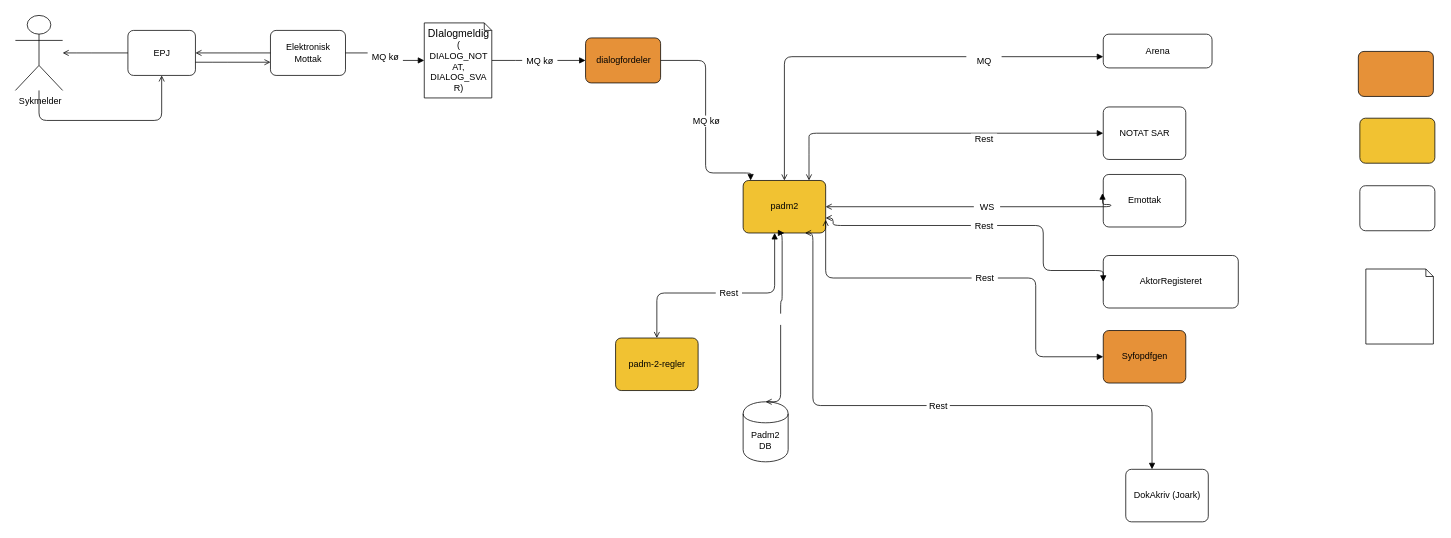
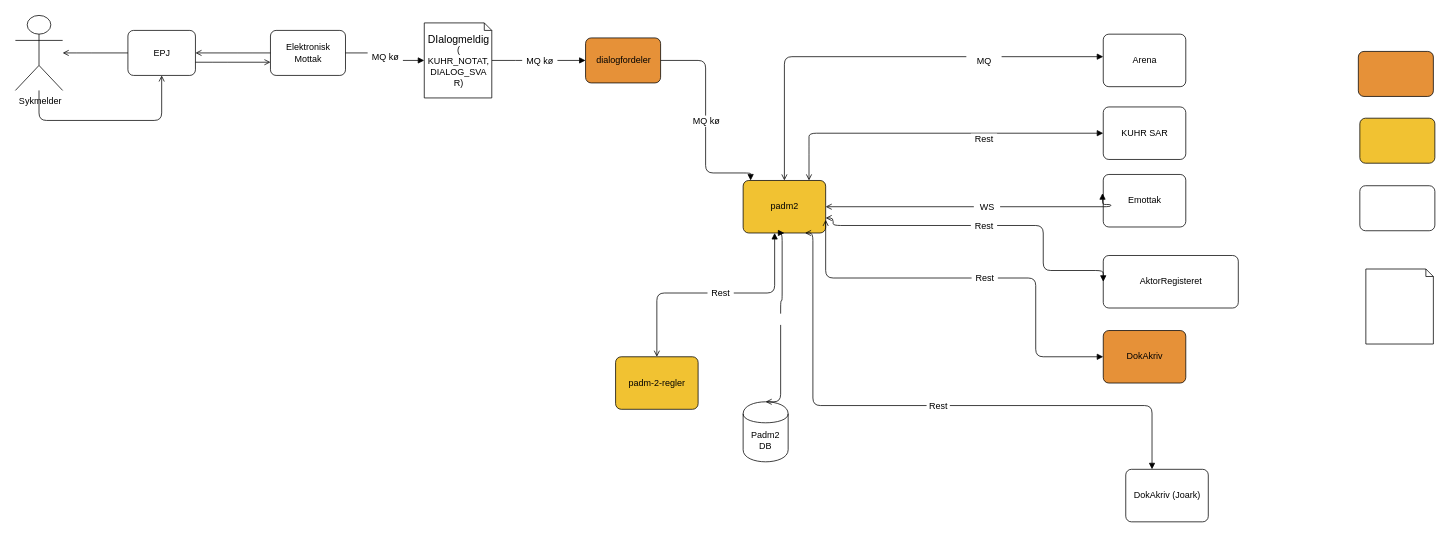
- <mxCell id="2" value="&lt;div style='width: 103.333px;height:auto;word-break: break-word;'&gt;&lt;div align=&quot;center&quot;&gt;&lt;span style=&quot;text-decoration:none;font-family:Arial;font-size:12px; line-height: 0;&quot;&gt;&lt;span style=&quot;text-decoration:none; line-height: normal;&quot;&gt;Arena&lt;/span&gt;&lt;/span&gt;&lt;/div&gt;&lt;/div&gt;" style="shape=ext;rounded=1;arcSize=15;absoluteArcSize=1;shadow=0;strokeWidth=1;fillColor=#ffffff;strokeColor=#000000;opacity=100.0;html=1;nl2Br=0;verticalAlign=middle;align=center;spacingLeft=1.833;spacingRight=0;whiteSpace=wrap;gliffyId=37;" parent="1" vertex="1"><mxGeometry x="1470" y="45" width="145" height="45" as="geometry" /></mxCell>
+ <mxCell id="2" value="&lt;div style='width: 103.333px;height:auto;word-break: break-word;'&gt;&lt;div align=&quot;center&quot;&gt;&lt;span style=&quot;text-decoration:none;font-family:Arial;font-size:12px; line-height: 0;&quot;&gt;&lt;span style=&quot;text-decoration:none; line-height: normal;&quot;&gt;Arena&lt;/span&gt;&lt;/span&gt;&lt;/div&gt;&lt;/div&gt;" style="shape=ext;rounded=1;arcSize=15;absoluteArcSize=1;shadow=0;strokeWidth=1;fillColor=#ffffff;strokeColor=#000000;opacity=100.0;html=1;nl2Br=0;verticalAlign=middle;align=center;spacingLeft=1.833;spacingRight=0;whiteSpace=wrap;gliffyId=37;" parent="1" vertex="1"><mxGeometry x="1470" y="45" width="110" height="70" as="geometry" /></mxCell>
- <mxCell id="26" value="&lt;div style='width: 83.0px;height:auto;word-break: break-word;'&gt;&lt;div align=&quot;center&quot;&gt;&lt;span style=&quot;text-decoration:none;font-family:Arial;font-size:12px; line-height: 0;&quot;&gt;&lt;span style=&quot;text-decoration:none; line-height: 0;&quot;&gt;&lt;span style=&quot;font-size:14px; line-height: normal;&quot;&gt;DIalogmeldig&lt;/span&gt;(&lt;/span&gt;&lt;/span&gt;&lt;/div&gt;&lt;div align=&quot;center&quot;&gt;&lt;span style=&quot;text-decoration:none;font-family:Arial;font-size:12px; line-height: 0;&quot;&gt;&lt;span style=&quot;text-decoration:none; line-height: normal;&quot;&gt;DIALOG_NOTAT, DIALOG_SVAR)&lt;/span&gt;&lt;/span&gt;&lt;/div&gt;&lt;/div&gt;" style="shape=note;size=10;shadow=0;strokeWidth=1;fillColor=#FFFFFF;strokeColor=#000000;opacity=100.0;html=1;nl2Br=0;verticalAlign=middle;align=center;spacingLeft=8.0;spacingRight=6;whiteSpace=wrap;gliffyId=60;" parent="1" vertex="1"><mxGeometry x="565" y="30" width="90" height="100" as="geometry" /></mxCell>
+ <mxCell id="26" value="&lt;div style='width: 83.0px;height:auto;word-break: break-word;'&gt;&lt;div align=&quot;center&quot;&gt;&lt;span style=&quot;text-decoration:none;font-family:Arial;font-size:12px; line-height: 0;&quot;&gt;&lt;span style=&quot;text-decoration:none; line-height: 0;&quot;&gt;&lt;span style=&quot;font-size:14px; line-height: normal;&quot;&gt;DIalogmeldig&lt;/span&gt;(&lt;/span&gt;&lt;/span&gt;&lt;/div&gt;&lt;div align=&quot;center&quot;&gt;&lt;span style=&quot;text-decoration:none;font-family:Arial;font-size:12px; line-height: 0;&quot;&gt;&lt;span style=&quot;text-decoration:none; line-height: normal;&quot;&gt;KUHR_NOTAT, DIALOG_SVAR)&lt;/span&gt;&lt;/span&gt;&lt;/div&gt;&lt;/div&gt;" style="shape=note;size=10;shadow=0;strokeWidth=1;fillColor=#FFFFFF;strokeColor=#000000;opacity=100.0;html=1;nl2Br=0;verticalAlign=middle;align=center;spacingLeft=8.0;spacingRight=6;whiteSpace=wrap;gliffyId=60;" parent="1" vertex="1"><mxGeometry x="565" y="30" width="90" height="100" as="geometry" /></mxCell>
- <mxCell id="10" value="&lt;div style='width: 103.333px;height:auto;word-break: break-word;'&gt;&lt;div align=&quot;center&quot;&gt;&lt;span style=&quot;text-decoration:none;font-family:Arial;font-size:12px; line-height: 0;&quot;&gt;&lt;span style=&quot;text-decoration:none; line-height: normal;&quot;&gt;NOTAT SAR&lt;/span&gt;&lt;/span&gt;&lt;/div&gt;&lt;/div&gt;" style="shape=ext;rounded=1;arcSize=15;absoluteArcSize=1;shadow=0;strokeWidth=1;fillColor=#ffffff;strokeColor=#000000;opacity=100.0;html=1;nl2Br=0;verticalAlign=middle;align=center;spacingLeft=1.833;spacingRight=0;whiteSpace=wrap;gliffyId=19;" parent="1" vertex="1"><mxGeometry x="1470" y="142" width="110" height="70" as="geometry" /></mxCell>
+ <mxCell id="10" value="&lt;div style='width: 103.333px;height:auto;word-break: break-word;'&gt;&lt;div align=&quot;center&quot;&gt;&lt;span style=&quot;text-decoration:none;font-family:Arial;font-size:12px; line-height: 0;&quot;&gt;&lt;span style=&quot;text-decoration:none; line-height: normal;&quot;&gt;KUHR SAR&lt;/span&gt;&lt;/span&gt;&lt;/div&gt;&lt;/div&gt;" style="shape=ext;rounded=1;arcSize=15;absoluteArcSize=1;shadow=0;strokeWidth=1;fillColor=#ffffff;strokeColor=#000000;opacity=100.0;html=1;nl2Br=0;verticalAlign=middle;align=center;spacingLeft=1.833;spacingRight=0;whiteSpace=wrap;gliffyId=19;" parent="1" vertex="1"><mxGeometry x="1470" y="142" width="110" height="70" as="geometry" /></mxCell>
- <mxCell id="36" value="&lt;div style=&quot;width: 103.333px ; height: auto ; word-break: break-word&quot;&gt;&lt;div align=&quot;center&quot;&gt;&lt;span style=&quot;text-decoration: none ; font-family: &amp;#34;arial&amp;#34; ; font-size: 12px ; line-height: 0&quot;&gt;&lt;span style=&quot;text-decoration: none ; line-height: normal&quot;&gt;Syfopdfgen&lt;/span&gt;&lt;/span&gt;&lt;/div&gt;&lt;/div&gt;" style="shape=ext;rounded=1;arcSize=15;absoluteArcSize=1;shadow=0;strokeWidth=1;fillColor=#E69138;strokeColor=#000000;opacity=100.0;html=1;nl2Br=0;verticalAlign=middle;align=center;spacingLeft=1.833;spacingRight=0;whiteSpace=wrap;gliffyId=107;" vertex="1" parent="1"><mxGeometry x="1470" y="440" width="110" height="70" as="geometry" /></mxCell>
+ <mxCell id="36" value="&lt;div style=&quot;width: 103.333px ; height: auto ; word-break: break-word&quot;&gt;&lt;div align=&quot;center&quot;&gt;&lt;span style=&quot;text-decoration: none ; font-family: &amp;#34;arial&amp;#34; ; font-size: 12px ; line-height: 0&quot;&gt;&lt;span style=&quot;text-decoration: none ; line-height: normal&quot;&gt;DokAkriv&lt;/span&gt;&lt;/span&gt;&lt;/div&gt;&lt;/div&gt;" style="shape=ext;rounded=1;arcSize=15;absoluteArcSize=1;shadow=0;strokeWidth=1;fillColor=#E69138;strokeColor=#000000;opacity=100.0;html=1;nl2Br=0;verticalAlign=middle;align=center;spacingLeft=1.833;spacingRight=0;whiteSpace=wrap;gliffyId=107;" vertex="1" parent="1"><mxGeometry x="1470" y="440" width="110" height="70" as="geometry" /></mxCell>
- <mxCell id="31" value="&lt;div style='width: 103.333px;height:auto;word-break: break-word;'&gt;&lt;div align=&quot;center&quot;&gt;&lt;span style=&quot;text-decoration:none;font-family:Arial;font-size:12px; line-height: 0;&quot;&gt;&lt;span style=&quot;text-decoration:none; line-height: normal;&quot;&gt;padm-2-regler&lt;/span&gt;&lt;/span&gt;&lt;/div&gt;&lt;/div&gt;" style="shape=ext;rounded=1;arcSize=15;absoluteArcSize=1;shadow=0;strokeWidth=1;fillColor=#f1c232;strokeColor=#000000;opacity=100.0;html=1;nl2Br=0;verticalAlign=middle;align=center;spacingLeft=1.833;spacingRight=0;whiteSpace=wrap;gliffyId=90;" parent="1" vertex="1"><mxGeometry x="820" y="450" width="110" height="70" as="geometry" /></mxCell>
+ <mxCell id="31" value="&lt;div style='width: 103.333px;height:auto;word-break: break-word;'&gt;&lt;div align=&quot;center&quot;&gt;&lt;span style=&quot;text-decoration:none;font-family:Arial;font-size:12px; line-height: 0;&quot;&gt;&lt;span style=&quot;text-decoration:none; line-height: normal;&quot;&gt;padm-2-regler&lt;/span&gt;&lt;/span&gt;&lt;/div&gt;&lt;/div&gt;" style="shape=ext;rounded=1;arcSize=15;absoluteArcSize=1;shadow=0;strokeWidth=1;fillColor=#f1c232;strokeColor=#000000;opacity=100.0;html=1;nl2Br=0;verticalAlign=middle;align=center;spacingLeft=1.833;spacingRight=0;whiteSpace=wrap;gliffyId=90;" parent="1" vertex="1"><mxGeometry x="820" y="475" width="110" height="70" as="geometry" /></mxCell>
